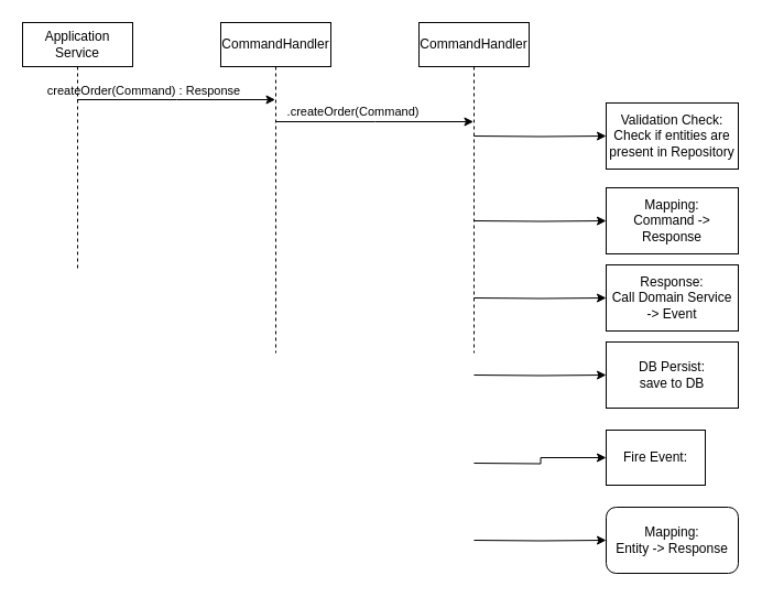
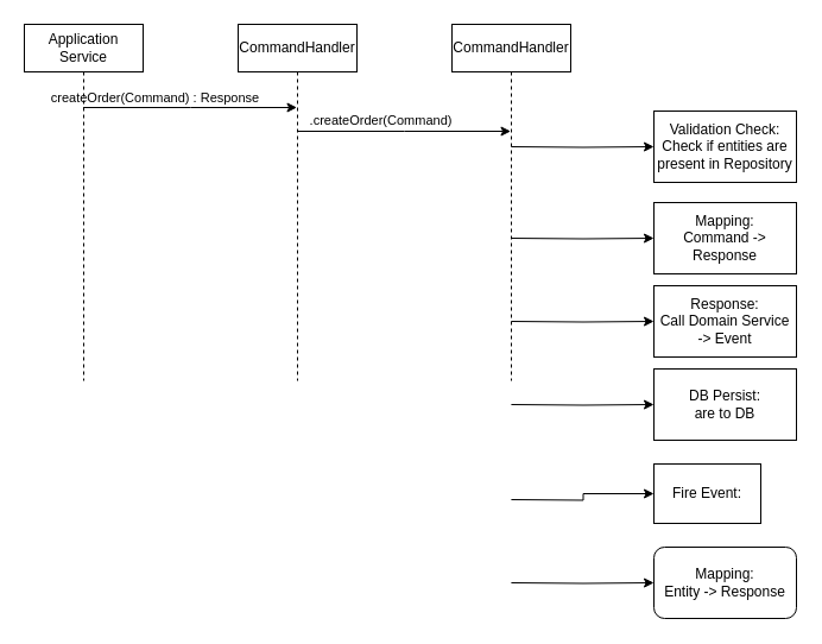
- <mxCell id="4" value="Application&lt;br&gt;Service" style="shape=umlLifeline;perimeter=lifelinePerimeter;whiteSpace=wrap;html=1;container=1;dropTarget=0;collapsible=0;recursiveResize=0;outlineConnect=0;portConstraint=eastwest;newEdgeStyle={&quot;curved&quot;:0,&quot;rounded&quot;:0};" parent="1" vertex="1"><mxGeometry x="20" y="20" width="100" height="225" as="geometry" /></mxCell>
+ <mxCell id="4" value="Application&lt;br&gt;Service" style="shape=umlLifeline;perimeter=lifelinePerimeter;whiteSpace=wrap;html=1;container=1;dropTarget=0;collapsible=0;recursiveResize=0;outlineConnect=0;portConstraint=eastwest;newEdgeStyle={&quot;curved&quot;:0,&quot;rounded&quot;:0};" parent="1" vertex="1"><mxGeometry x="20" y="20" width="100" height="300" as="geometry" /></mxCell>
- <mxCell id="16" value="DB Persist:&lt;br&gt;save to DB" style="whiteSpace=wrap;html=1;" parent="1" vertex="1"><mxGeometry x="550" y="310" width="120" height="60" as="geometry" /></mxCell>
+ <mxCell id="16" value="DB Persist:&lt;br&gt;are to DB" style="whiteSpace=wrap;html=1;" parent="1" vertex="1"><mxGeometry x="550" y="310" width="120" height="60" as="geometry" /></mxCell>
